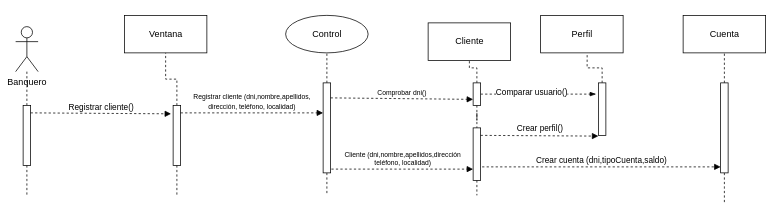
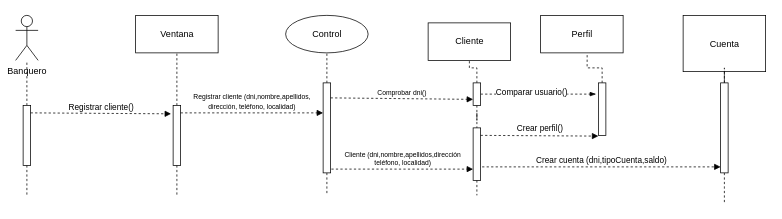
- <mxCell id="3" value="Ventana" style="html=1;" parent="1" vertex="1"><mxGeometry x="165" y="20" width="110" height="50" as="geometry" /></mxCell>
+ <mxCell id="3" value="Ventana" style="html=1;" parent="1" vertex="1"><mxGeometry x="180" y="20" width="110" height="50" as="geometry" /></mxCell>
- <mxCell id="26" value="Cuenta" style="html=1;" parent="1" vertex="1"><mxGeometry x="910" y="20" width="110" height="50" as="geometry" /></mxCell>
+ <mxCell id="26" value="Cuenta" style="html=1;" parent="1" vertex="1"><mxGeometry x="910" y="20" width="110" height="75" as="geometry" /></mxCell>
- <mxCell id="2" value="Banquero" style="shape=umlActor;verticalLabelPosition=bottom;verticalAlign=top;html=1;" parent="1" vertex="1"><mxGeometry x="20" y="35" width="30" height="60" as="geometry" /></mxCell>
+ <mxCell id="2" value="Banquero" style="shape=umlActor;verticalLabelPosition=bottom;verticalAlign=top;html=1;" parent="1" vertex="1"><mxGeometry x="20" y="20" width="30" height="60" as="geometry" /></mxCell>
